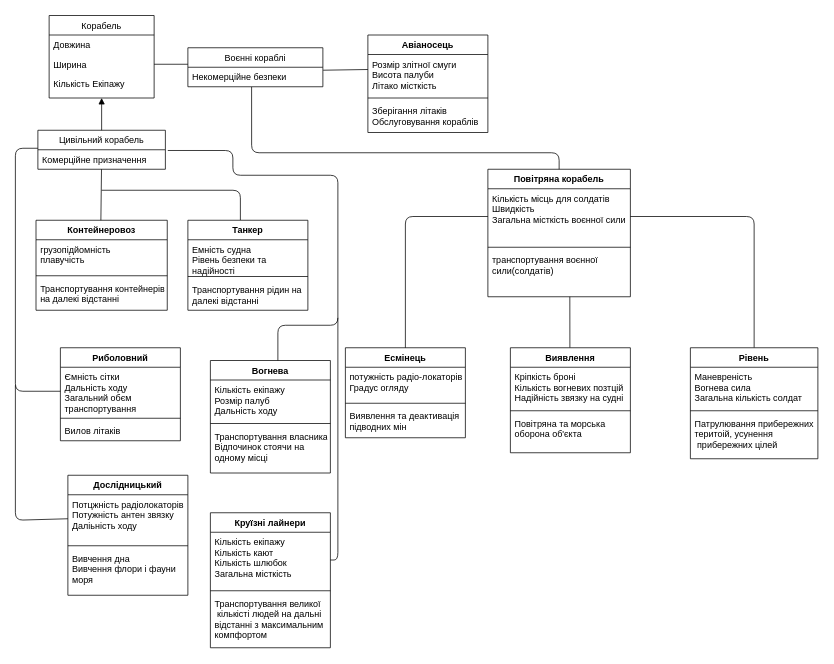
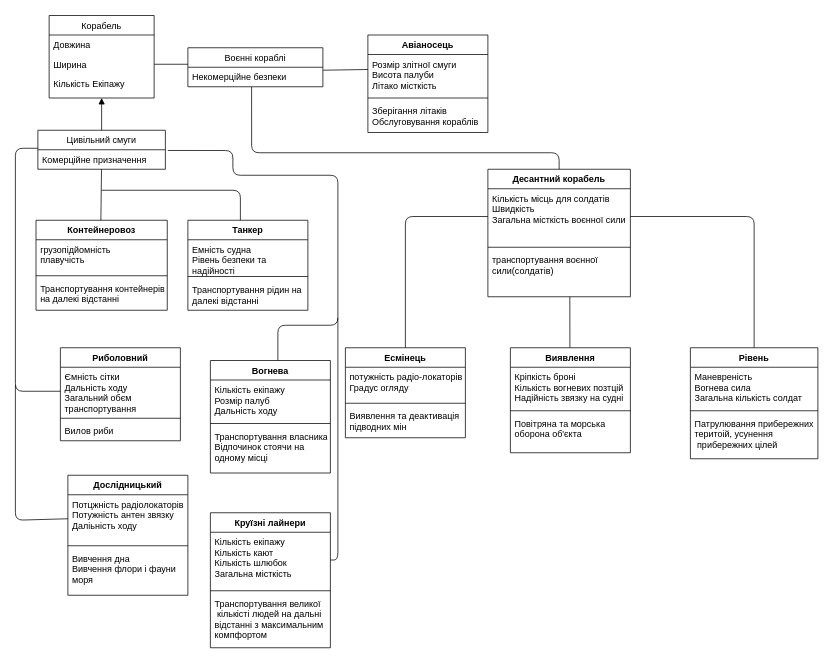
- <mxCell id="6" value="Цивільний корабель" style="swimlane;fontStyle=0;childLayout=stackLayout;horizontal=1;startSize=26;fillColor=none;horizontalStack=0;resizeParent=1;resizeParentMax=0;resizeLast=0;collapsible=1;marginBottom=0;" vertex="1" parent="1"><mxGeometry x="50" y="173" width="170" height="52" as="geometry" /></mxCell>
+ <mxCell id="6" value="Цивільний смуги" style="swimlane;fontStyle=0;childLayout=stackLayout;horizontal=1;startSize=26;fillColor=none;horizontalStack=0;resizeParent=1;resizeParentMax=0;resizeLast=0;collapsible=1;marginBottom=0;" vertex="1" parent="1"><mxGeometry x="50" y="173" width="170" height="52" as="geometry" /></mxCell>
- <mxCell id="17" value="Повітряна корабель" style="swimlane;fontStyle=1;align=center;verticalAlign=top;childLayout=stackLayout;horizontal=1;startSize=26;horizontalStack=0;resizeParent=1;resizeParentMax=0;resizeLast=0;collapsible=1;marginBottom=0;" vertex="1" parent="1"><mxGeometry x="650" y="225" width="190" height="170" as="geometry" /></mxCell>
+ <mxCell id="17" value="Десантний корабель" style="swimlane;fontStyle=1;align=center;verticalAlign=top;childLayout=stackLayout;horizontal=1;startSize=26;horizontalStack=0;resizeParent=1;resizeParentMax=0;resizeLast=0;collapsible=1;marginBottom=0;" vertex="1" parent="1"><mxGeometry x="650" y="225" width="190" height="170" as="geometry" /></mxCell>
- <mxCell id="51" value="Вилов літаків" style="text;strokeColor=none;fillColor=none;align=left;verticalAlign=top;spacingLeft=4;spacingRight=4;overflow=hidden;rotatable=0;points=[[0,0.5],[1,0.5]];portConstraint=eastwest;" vertex="1" parent="48"><mxGeometry y="98" width="160" height="26" as="geometry" /></mxCell>
+ <mxCell id="51" value="Вилов риби" style="text;strokeColor=none;fillColor=none;align=left;verticalAlign=top;spacingLeft=4;spacingRight=4;overflow=hidden;rotatable=0;points=[[0,0.5],[1,0.5]];portConstraint=eastwest;" vertex="1" parent="48"><mxGeometry y="98" width="160" height="26" as="geometry" /></mxCell>
